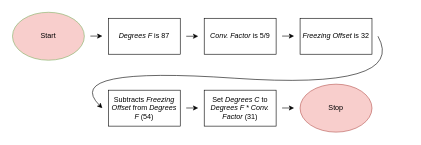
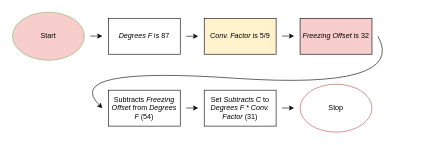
- <mxCell id="4" value="&lt;i&gt;Conv. Factor &lt;/i&gt;is 5/9" style="rounded=0;whiteSpace=wrap;html=1;" vertex="1" parent="1"><mxGeometry x="340" y="30" width="120" height="60" as="geometry" /></mxCell>
+ <mxCell id="4" value="&lt;i&gt;Conv. Factor &lt;/i&gt;is 5/9" style="rounded=0;whiteSpace=wrap;html=1;fillColor=#fff2cc;" vertex="1" parent="1"><mxGeometry x="340" y="30" width="120" height="60" as="geometry" /></mxCell>
- <mxCell id="5" value="&lt;i&gt;Freezing Offset&lt;/i&gt;&amp;nbsp;is 32" style="rounded=0;whiteSpace=wrap;html=1;" vertex="1" parent="1"><mxGeometry x="500" y="30" width="120" height="60" as="geometry" /></mxCell>
+ <mxCell id="5" value="&lt;i&gt;Freezing Offset&lt;/i&gt;&amp;nbsp;is 32" style="rounded=0;whiteSpace=wrap;html=1;fillColor=#f8cecc;" vertex="1" parent="1"><mxGeometry x="500" y="30" width="120" height="60" as="geometry" /></mxCell>
- <mxCell id="6" value="Set &lt;i&gt;Degrees C &lt;/i&gt;to &lt;i&gt;Degrees F * Conv. Factor &lt;/i&gt;(31)" style="rounded=0;whiteSpace=wrap;html=1;" vertex="1" parent="1"><mxGeometry x="340" y="150" width="120" height="60" as="geometry" /></mxCell>
+ <mxCell id="6" value="Set &lt;i&gt;Subtracts C &lt;/i&gt;to &lt;i&gt;Degrees F * Conv. Factor &lt;/i&gt;(31)" style="rounded=0;whiteSpace=wrap;html=1;" vertex="1" parent="1"><mxGeometry x="340" y="150" width="120" height="60" as="geometry" /></mxCell>
- <mxCell id="8" value="Stop" style="ellipse;whiteSpace=wrap;html=1;fillColor=#f8cecc;strokeColor=#b85450;" vertex="1" parent="1"><mxGeometry x="500" y="140" width="120" height="80" as="geometry" /></mxCell>
+ <mxCell id="8" value="Stop" style="ellipse;whiteSpace=wrap;html=1;fillColor=#ffffff;strokeColor=#b85450;" vertex="1" parent="1"><mxGeometry x="500" y="140" width="120" height="80" as="geometry" /></mxCell>
